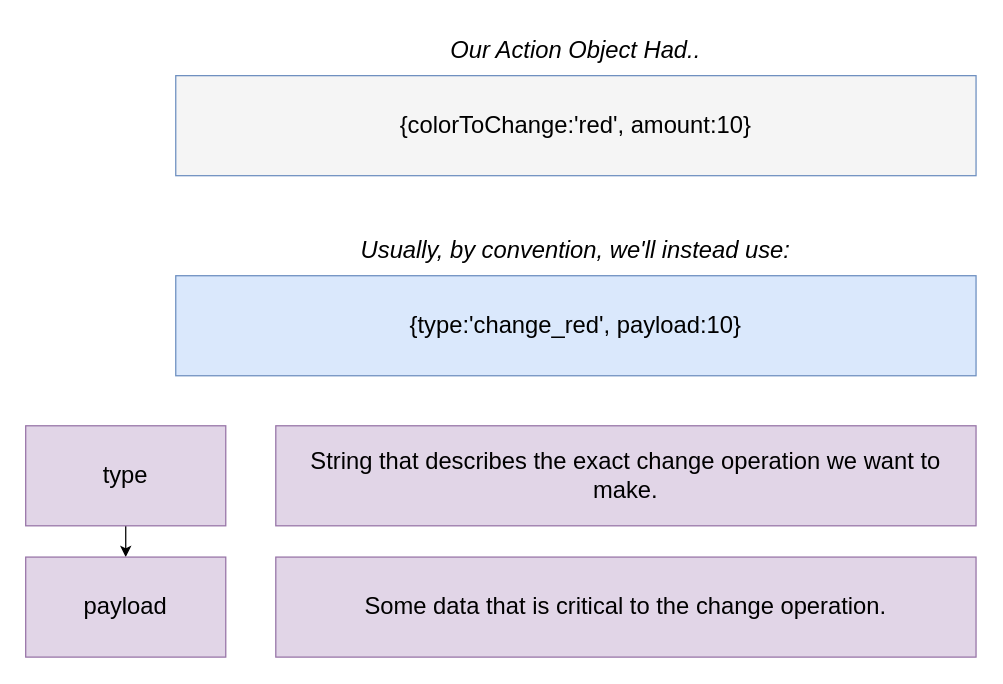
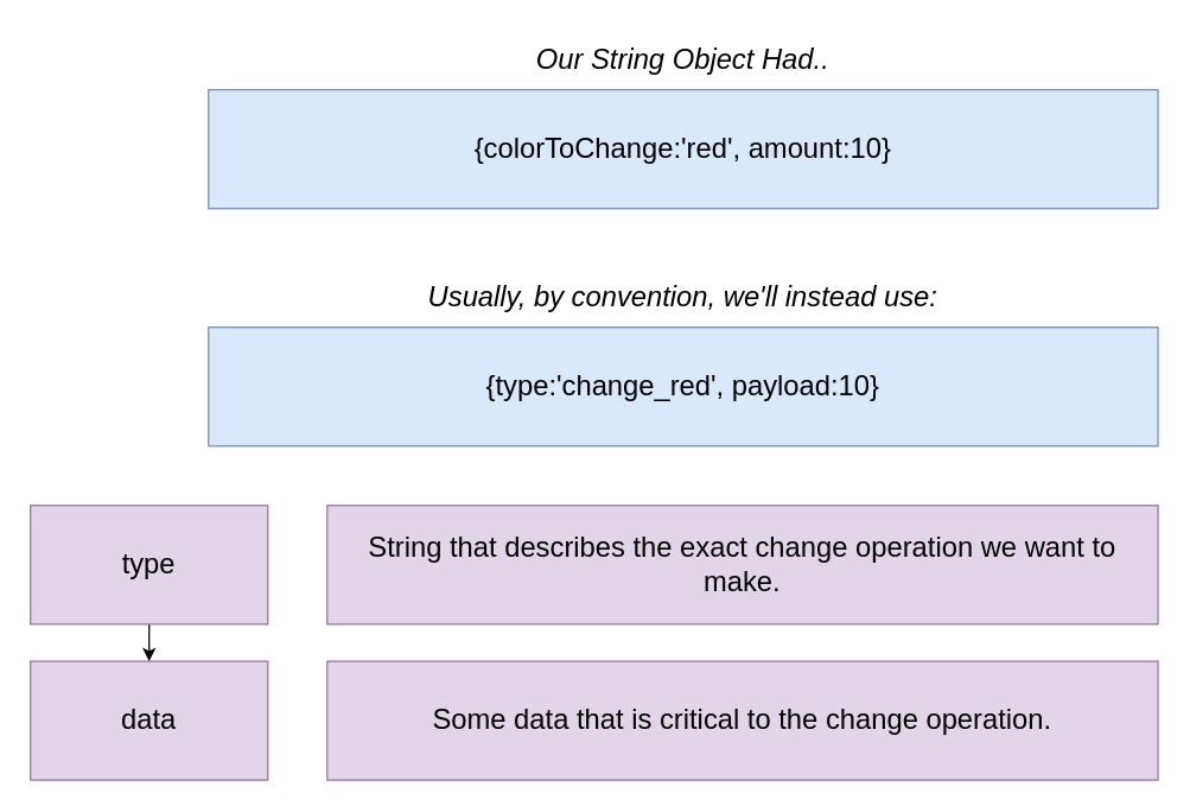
- <mxCell id="2" value="&lt;font style=&quot;font-size: 19px&quot;&gt;&lt;i&gt;Our Action Object Had..&lt;/i&gt;&lt;/font&gt;" style="text;html=1;strokeColor=none;fillColor=none;align=center;verticalAlign=middle;whiteSpace=wrap;rounded=0;" parent="1" vertex="1"><mxGeometry x="320" y="20" width="280" height="40" as="geometry" /></mxCell>
+ <mxCell id="2" value="&lt;font style=&quot;font-size: 19px&quot;&gt;&lt;i&gt;Our String Object Had..&lt;/i&gt;&lt;/font&gt;" style="text;html=1;strokeColor=none;fillColor=none;align=center;verticalAlign=middle;whiteSpace=wrap;rounded=0;" parent="1" vertex="1"><mxGeometry x="320" y="20" width="280" height="40" as="geometry" /></mxCell>
- <mxCell id="3" value="{colorToChange:'red', amount:10}" style="rounded=0;whiteSpace=wrap;html=1;fontSize=19;fillColor=#f5f5f5;strokeColor=#6c8ebf;" parent="1" vertex="1"><mxGeometry x="140" y="60" width="640" height="80" as="geometry" /></mxCell>
+ <mxCell id="3" value="{colorToChange:'red', amount:10}" style="rounded=0;whiteSpace=wrap;html=1;fontSize=19;fillColor=#dae8fc;strokeColor=#6c8ebf;" parent="1" vertex="1"><mxGeometry x="140" y="60" width="640" height="80" as="geometry" /></mxCell>
- <mxCell id="8" value="payload" style="rounded=0;whiteSpace=wrap;html=1;fontSize=19;fillColor=#e1d5e7;strokeColor=#9673a6;" parent="1" vertex="1"><mxGeometry y="445" width="160" height="80" as="geometry" x="20" /></mxCell>
+ <mxCell id="8" value="data" style="rounded=0;whiteSpace=wrap;html=1;fontSize=19;fillColor=#e1d5e7;strokeColor=#9673a6;" parent="1" vertex="1"><mxGeometry y="445" width="160" height="80" as="geometry" x="20" /></mxCell>
